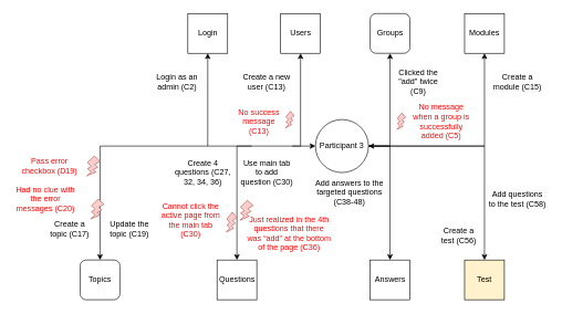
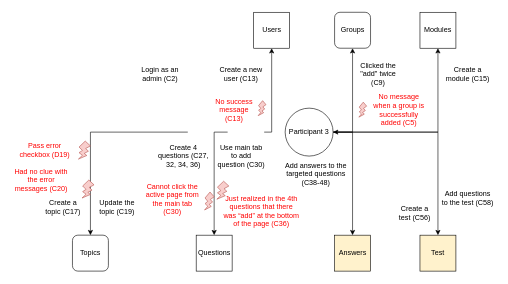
- <mxCell id="4" value="Login" style="whiteSpace=wrap;html=1;aspect=fixed;" vertex="1" parent="1"><mxGeometry x="282.5" y="20" width="60" height="60" as="geometry" /></mxCell>
- <mxCell id="3" style="edgeStyle=orthogonalEdgeStyle;rounded=0;orthogonalLoop=1;jettySize=auto;html=1;entryX=0;entryY=0.5;entryDx=0;entryDy=0;startArrow=classic;startFill=1;" edge="1" parent="1" source="4" target="2"><mxGeometry relative="1" as="geometry"><Array as="points"><mxPoint x="313" y="220" /></Array></mxGeometry></mxCell>
- <mxCell id="29" value="Add questions to the test (C58)" style="text;html=1;strokeColor=none;fillColor=none;align=center;verticalAlign=middle;whiteSpace=wrap;rounded=0;" vertex="1" parent="1"><mxGeometry x="735" y="275" width="90" height="50" as="geometry" /></mxCell>
+ <mxCell id="29" value="Add questions to the test (C58)" style="text;html=1;strokeColor=none;fillColor=none;align=center;verticalAlign=middle;whiteSpace=wrap;rounded=0;" vertex="1" parent="1"><mxGeometry x="735" y="305" width="90" height="50" as="geometry" /></mxCell>
- <mxCell id="16" value="Answers" style="whiteSpace=wrap;html=1;aspect=fixed;" vertex="1" parent="1"><mxGeometry x="557.5" y="392" width="60" height="60" as="geometry" /></mxCell>
+ <mxCell id="16" value="Answers" style="whiteSpace=wrap;html=1;aspect=fixed;fillColor=#fff2cc;" vertex="1" parent="1"><mxGeometry x="557.5" y="392" width="60" height="60" as="geometry" /></mxCell>
